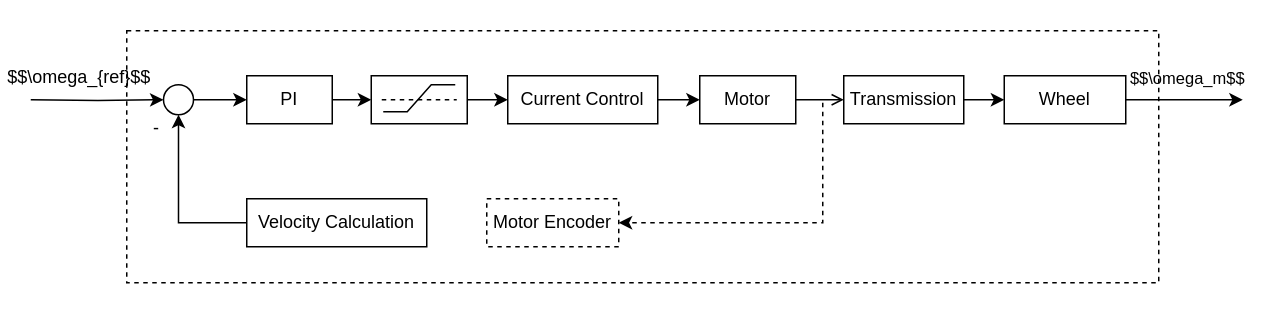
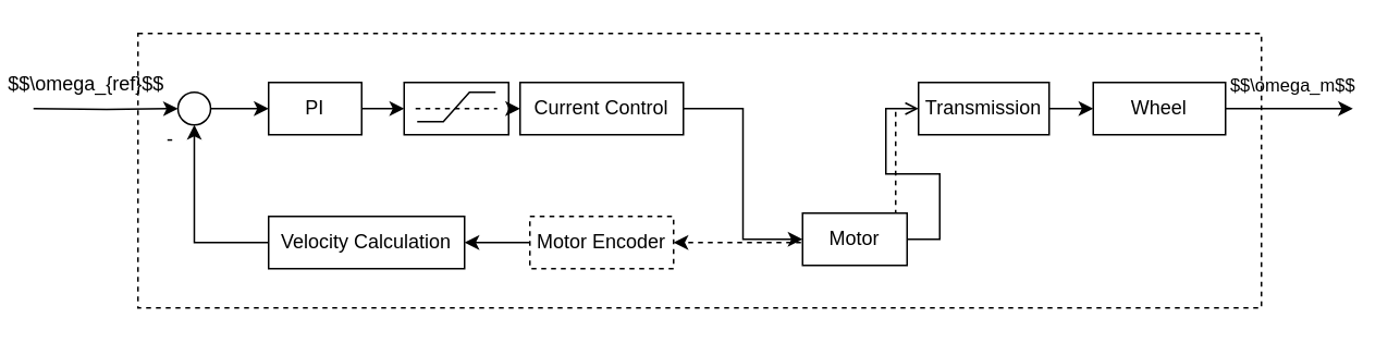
- <mxCell id="16" value="Current Control" style="rounded=0;whiteSpace=wrap;html=1;" vertex="1" parent="1"><mxGeometry x="338" y="50" width="100" height="32" as="geometry" /></mxCell>
+ <mxCell id="16" value="Current Control" style="rounded=0;whiteSpace=wrap;html=1;" vertex="1" parent="1"><mxGeometry x="318" y="50" width="100" height="32" as="geometry" /></mxCell>
- <mxCell id="18" value="Motor" style="rounded=0;whiteSpace=wrap;html=1;" vertex="1" parent="1"><mxGeometry x="466" y="50" width="64" height="32" as="geometry" /></mxCell>
+ <mxCell id="18" value="Motor" style="rounded=0;whiteSpace=wrap;html=1;" vertex="1" parent="1"><mxGeometry x="491" y="130" width="64" height="32" as="geometry" /></mxCell>
+ <mxCell id="6" style="edgeStyle=orthogonalEdgeStyle;rounded=0;orthogonalLoop=1;jettySize=auto;html=1;entryX=1;entryY=0.5;entryDx=0;entryDy=0;" edge="1" parent="1" source="8" target="14"><mxGeometry relative="1" as="geometry" /></mxCell>
